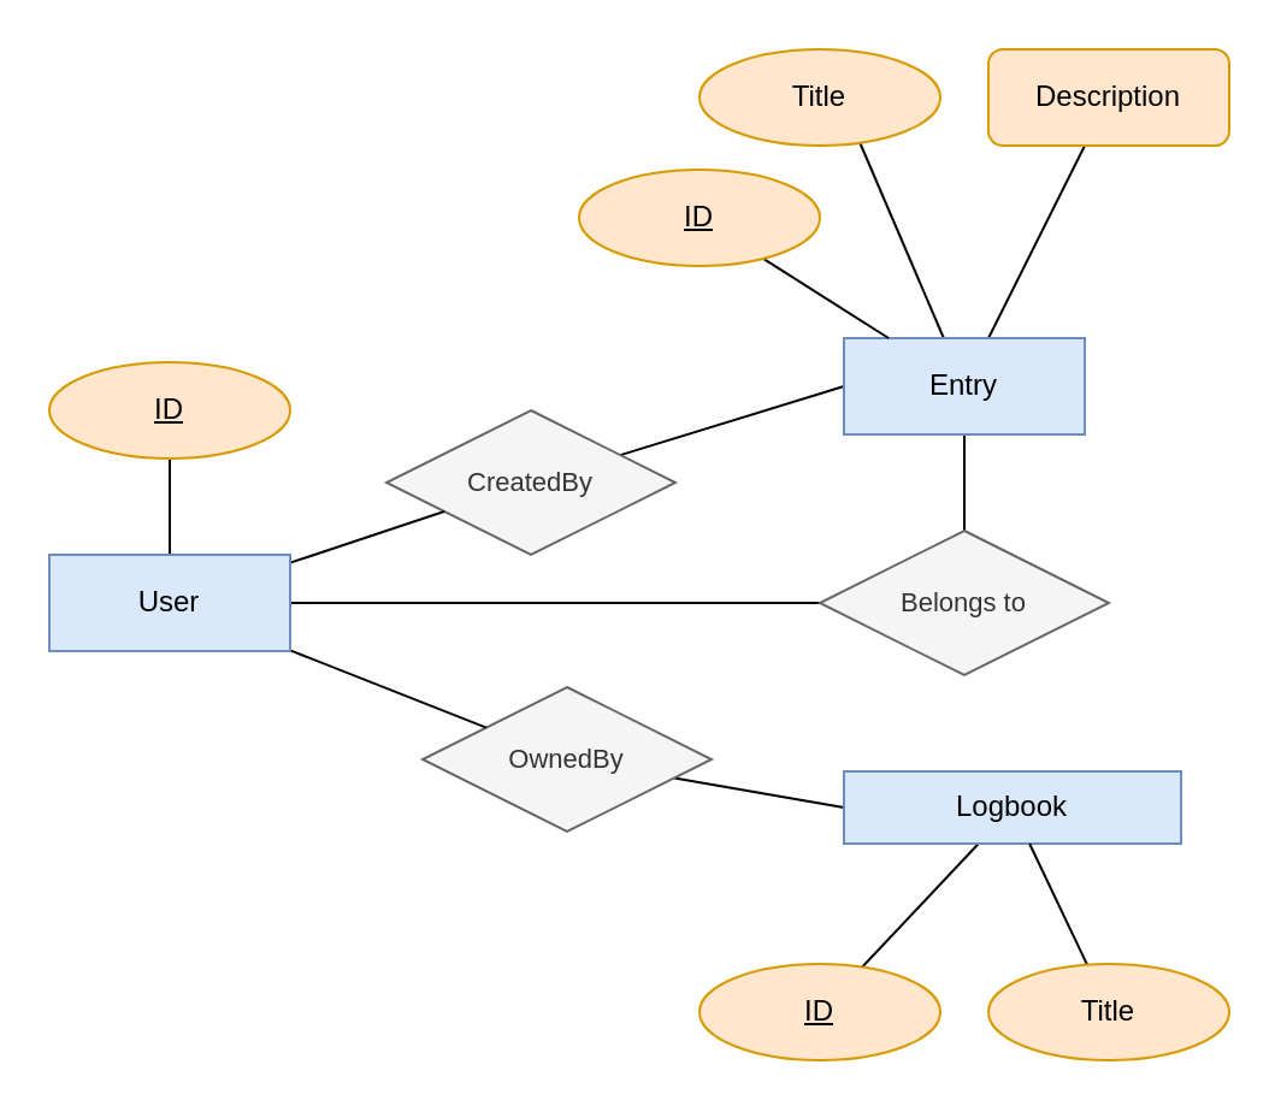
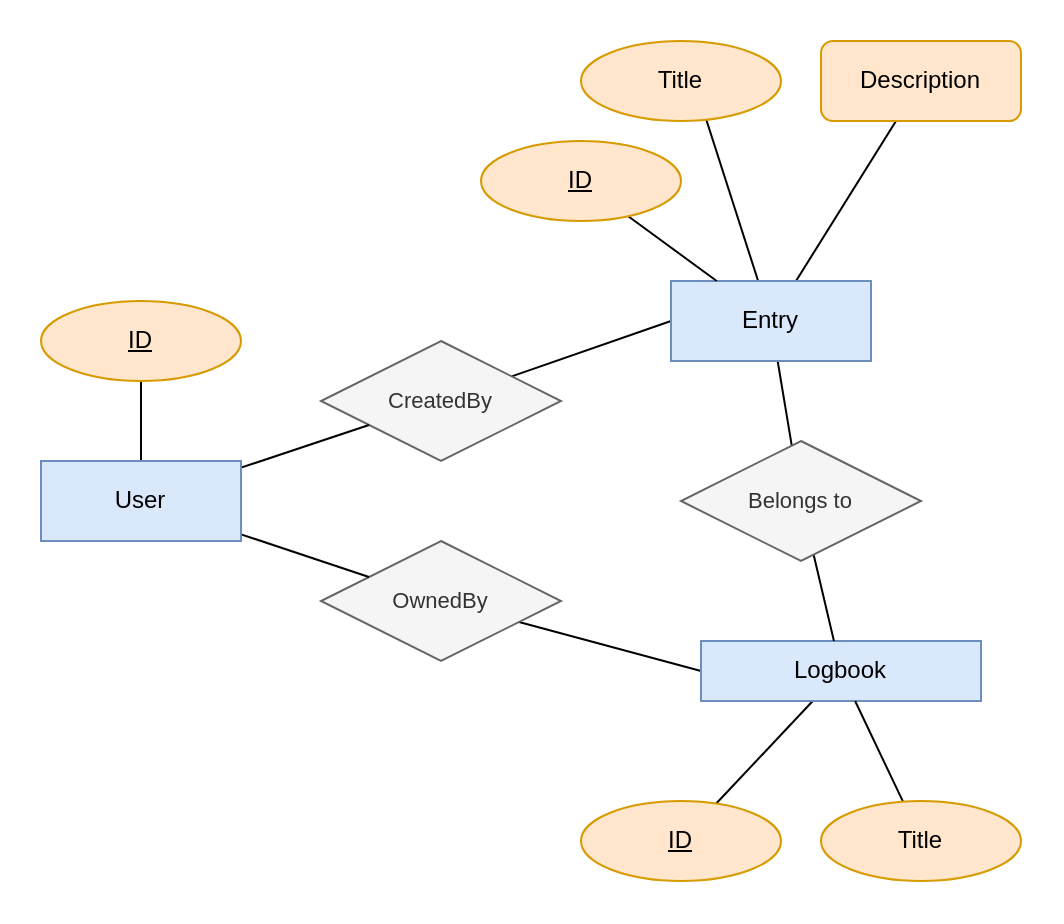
- <mxCell id="6" value="Entry" style="whiteSpace=wrap;html=1;align=center;fillColor=#dae8fc;strokeColor=#6c8ebf;" parent="1" vertex="1"><mxGeometry x="350" y="140" width="100" height="40" as="geometry" /></mxCell>
+ <mxCell id="6" value="Entry" style="whiteSpace=wrap;html=1;align=center;fillColor=#dae8fc;strokeColor=#6c8ebf;" parent="1" vertex="1"><mxGeometry x="335" y="140" width="100" height="40" as="geometry" /></mxCell>
- <mxCell id="16" value="" style="edgeStyle=none;rounded=0;orthogonalLoop=1;jettySize=auto;html=1;strokeColor=default;align=center;verticalAlign=middle;fontFamily=Helvetica;fontSize=11;fontColor=default;labelBackgroundColor=default;endArrow=none;endFill=0;" parent="1" source="17" target="25" edge="1"><mxGeometry relative="1" as="geometry" /></mxCell>
+ <mxCell id="16" value="" style="edgeStyle=none;rounded=0;orthogonalLoop=1;jettySize=auto;html=1;strokeColor=default;align=center;verticalAlign=middle;fontFamily=Helvetica;fontSize=11;fontColor=default;labelBackgroundColor=default;endArrow=none;endFill=0;" parent="1" source="17" target="14" edge="1"><mxGeometry relative="1" as="geometry" /></mxCell>
- <mxCell id="18" value="OwnedBy" style="shape=rhombus;perimeter=rhombusPerimeter;whiteSpace=wrap;html=1;align=center;fontFamily=Helvetica;fontSize=11;labelBackgroundColor=none;fillColor=#f5f5f5;strokeColor=#666666;fontColor=#333333;" parent="1" vertex="1"><mxGeometry x="175" y="285" width="120" height="60" as="geometry" /></mxCell>
+ <mxCell id="18" value="OwnedBy" style="shape=rhombus;perimeter=rhombusPerimeter;whiteSpace=wrap;html=1;align=center;fontFamily=Helvetica;fontSize=11;labelBackgroundColor=none;fillColor=#f5f5f5;strokeColor=#666666;fontColor=#333333;" parent="1" vertex="1"><mxGeometry x="160" y="270" width="120" height="60" as="geometry" /></mxCell>
